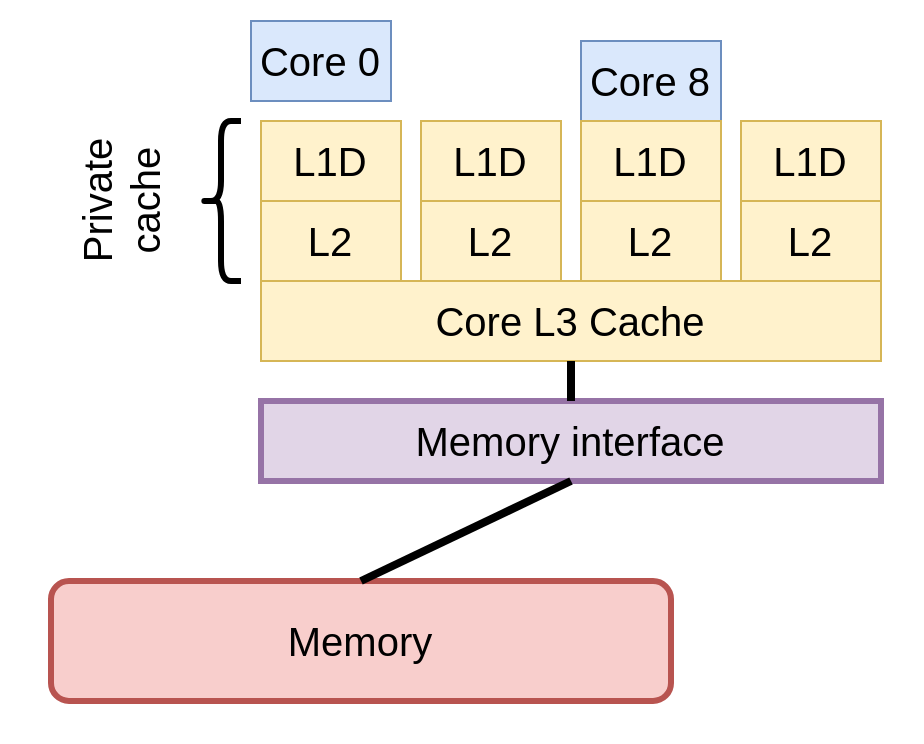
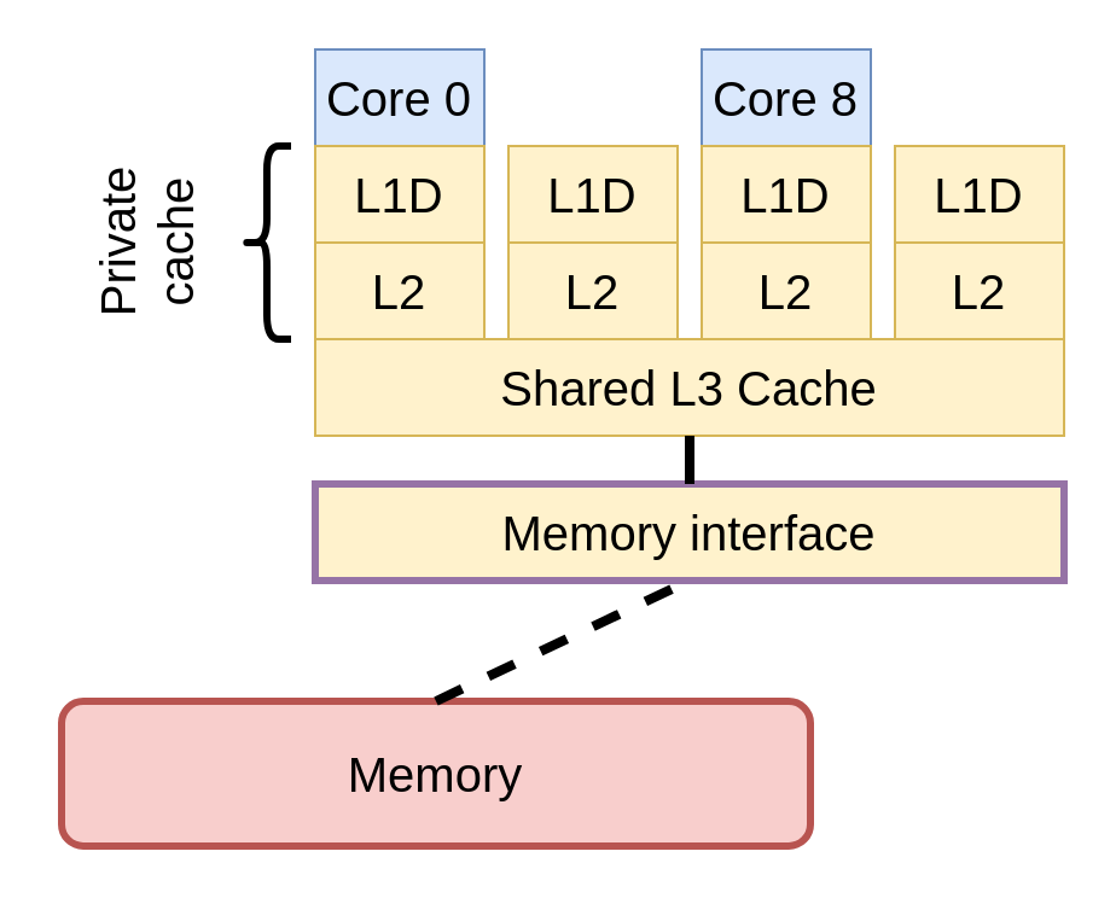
- <mxCell id="2" value="&lt;font style=&quot;font-size: 20px&quot;&gt;Core 0&lt;/font&gt;" style="rounded=0;whiteSpace=wrap;html=1;fillColor=#dae8fc;strokeColor=#6c8ebf;" vertex="1" parent="1"><mxGeometry x="125" y="10" width="70" height="40" as="geometry" /></mxCell>
+ <mxCell id="2" value="&lt;font style=&quot;font-size: 20px&quot;&gt;Core 0&lt;/font&gt;" style="rounded=0;whiteSpace=wrap;html=1;fillColor=#dae8fc;strokeColor=#6c8ebf;" vertex="1" parent="1"><mxGeometry x="130" y="20" width="70" height="40" as="geometry" /></mxCell>
- <mxCell id="12" value="&lt;font style=&quot;font-size: 20px&quot;&gt;Core L3 Cache&lt;/font&gt;" style="rounded=0;whiteSpace=wrap;html=1;fillColor=#fff2cc;strokeColor=#d6b656;" vertex="1" parent="1"><mxGeometry x="130" y="140" width="310" height="40" as="geometry" /></mxCell>
+ <mxCell id="12" value="&lt;font style=&quot;font-size: 20px&quot;&gt;Shared L3 Cache&lt;/font&gt;" style="rounded=0;whiteSpace=wrap;html=1;fillColor=#fff2cc;strokeColor=#d6b656;" vertex="1" parent="1"><mxGeometry x="130" y="140" width="310" height="40" as="geometry" /></mxCell>
- <mxCell id="16" value="Memory interface" style="rounded=0;whiteSpace=wrap;html=1;strokeWidth=3;fontSize=20;fillColor=#e1d5e7;strokeColor=#9673a6;" vertex="1" parent="1"><mxGeometry x="130" y="200" width="310" height="40" as="geometry" /></mxCell>
+ <mxCell id="16" value="Memory interface" style="rounded=0;whiteSpace=wrap;html=1;strokeWidth=3;fontSize=20;fillColor=#fff2cc;strokeColor=#9673a6;" vertex="1" parent="1"><mxGeometry x="130" y="200" width="310" height="40" as="geometry" /></mxCell>
- <mxCell id="17" value="" style="endArrow=none;html=1;fontSize=20;strokeWidth=4;exitX=0.5;exitY=0;exitDx=0;exitDy=0;entryX=0.5;entryY=1;entryDx=0;entryDy=0;" edge="1" parent="1" source="15" target="16"><mxGeometry width="50" height="50" relative="1" as="geometry"><mxPoint x="40" y="420" as="sourcePoint" /><mxPoint x="285" y="260" as="targetPoint" /></mxGeometry></mxCell>
+ <mxCell id="17" value="" style="endArrow=none;html=1;fontSize=20;strokeWidth=4;exitX=0.5;exitY=0;exitDx=0;exitDy=0;entryX=0.5;entryY=1;entryDx=0;entryDy=0;dashed=1;" edge="1" parent="1" source="15" target="16"><mxGeometry width="50" height="50" relative="1" as="geometry"><mxPoint x="40" y="420" as="sourcePoint" /><mxPoint x="285" y="260" as="targetPoint" /></mxGeometry></mxCell>
